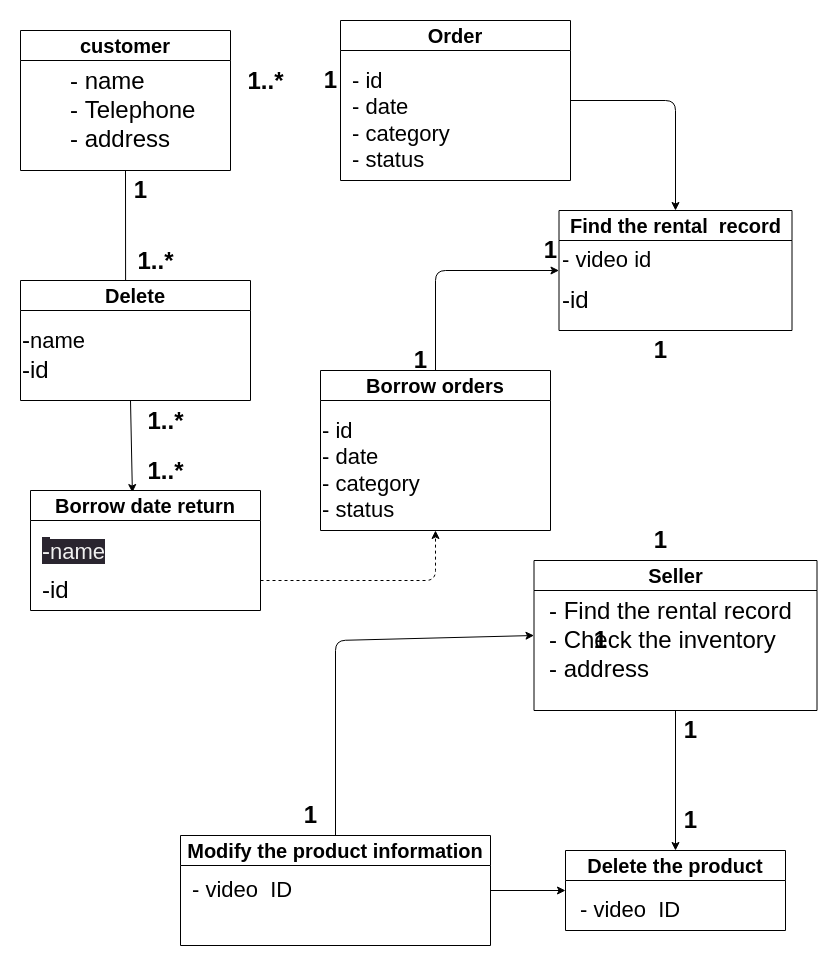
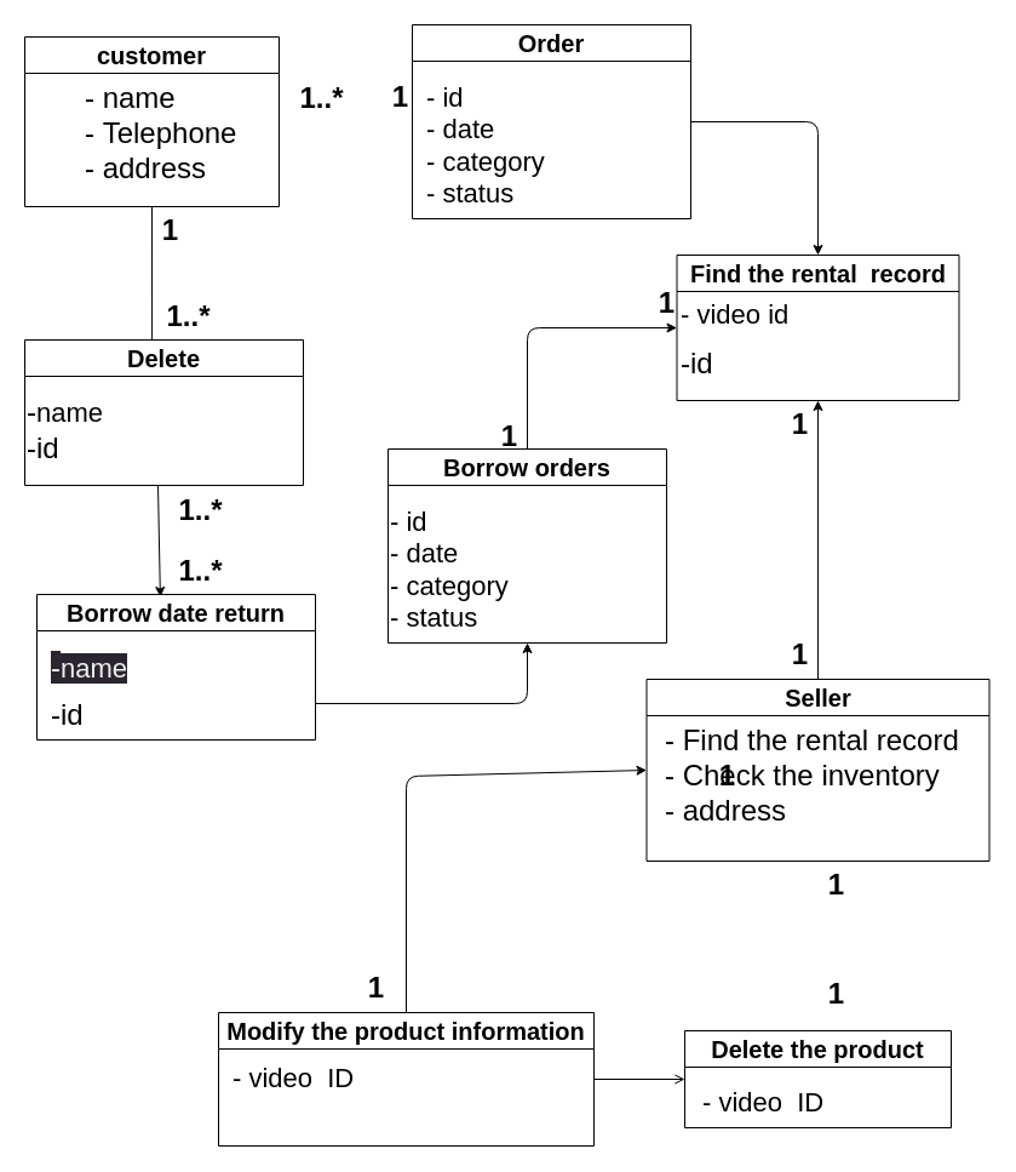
+ <mxCell id="10" style="edgeStyle=none;html=1;exitX=0.5;exitY=0;exitDx=0;exitDy=0;entryX=0.5;entryY=1;entryDx=0;entryDy=0;" parent="1" source="12" target="14" edge="1"><mxGeometry relative="1" as="geometry" /></mxCell>
- <mxCell id="21" style="edgeStyle=none;html=1;exitX=1;exitY=0.75;exitDx=0;exitDy=0;entryX=0.5;entryY=1;entryDx=0;entryDy=0;dashed=1;" parent="1" source="22" target="31" edge="1"><mxGeometry relative="1" as="geometry"><mxPoint x="440" y="570" as="targetPoint" /><Array as="points"><mxPoint x="435" y="580" /></Array></mxGeometry></mxCell>
+ <mxCell id="21" style="edgeStyle=none;html=1;exitX=1;exitY=0.75;exitDx=0;exitDy=0;entryX=0.5;entryY=1;entryDx=0;entryDy=0;" parent="1" source="22" target="31" edge="1"><mxGeometry relative="1" as="geometry"><mxPoint x="440" y="570" as="targetPoint" /><Array as="points"><mxPoint x="435" y="580" /></Array></mxGeometry></mxCell>
- <mxCell id="11" style="edgeStyle=none;html=1;exitX=0.5;exitY=1;exitDx=0;exitDy=0;entryX=0.5;entryY=0;entryDx=0;entryDy=0;" parent="1" source="12" target="25" edge="1"><mxGeometry relative="1" as="geometry" /></mxCell>
- <mxCell id="27" style="edgeStyle=none;html=1;exitX=1;exitY=0.5;exitDx=0;exitDy=0;entryX=0;entryY=0.5;entryDx=0;entryDy=0;" parent="1" source="28" target="25" edge="1"><mxGeometry relative="1" as="geometry" /></mxCell>
+ <mxCell id="27" style="edgeStyle=none;html=1;exitX=1;exitY=0.5;exitDx=0;exitDy=0;entryX=0;entryY=0.5;entryDx=0;entryDy=0;endArrow=open;" parent="1" source="28" target="25" edge="1"><mxGeometry relative="1" as="geometry" /></mxCell>
